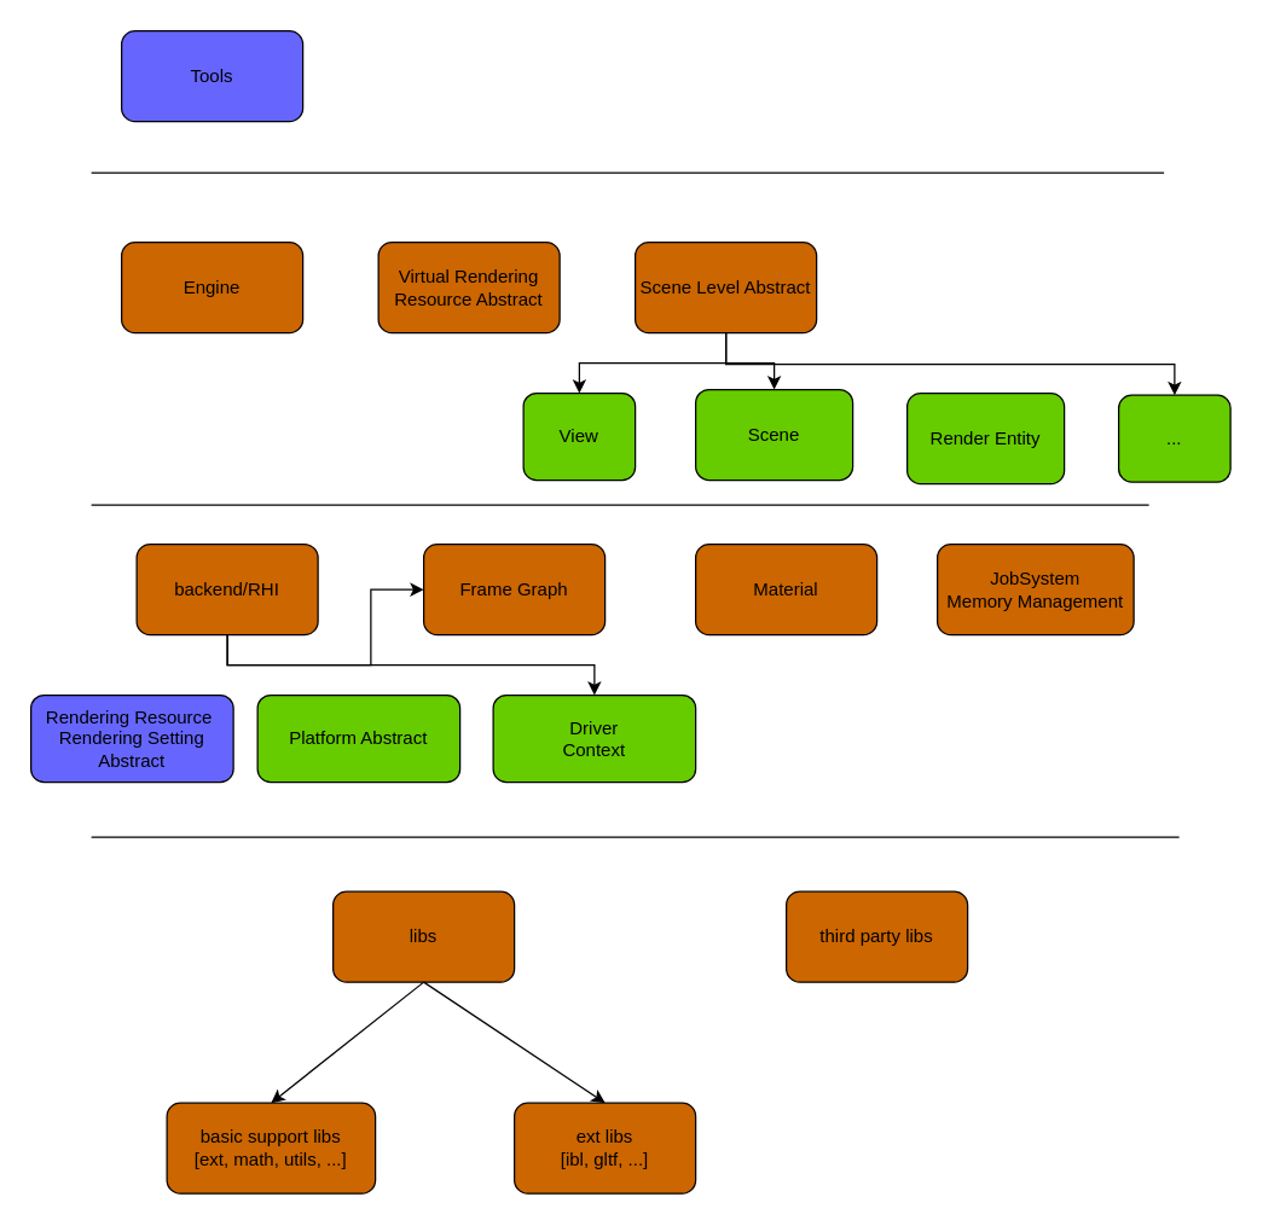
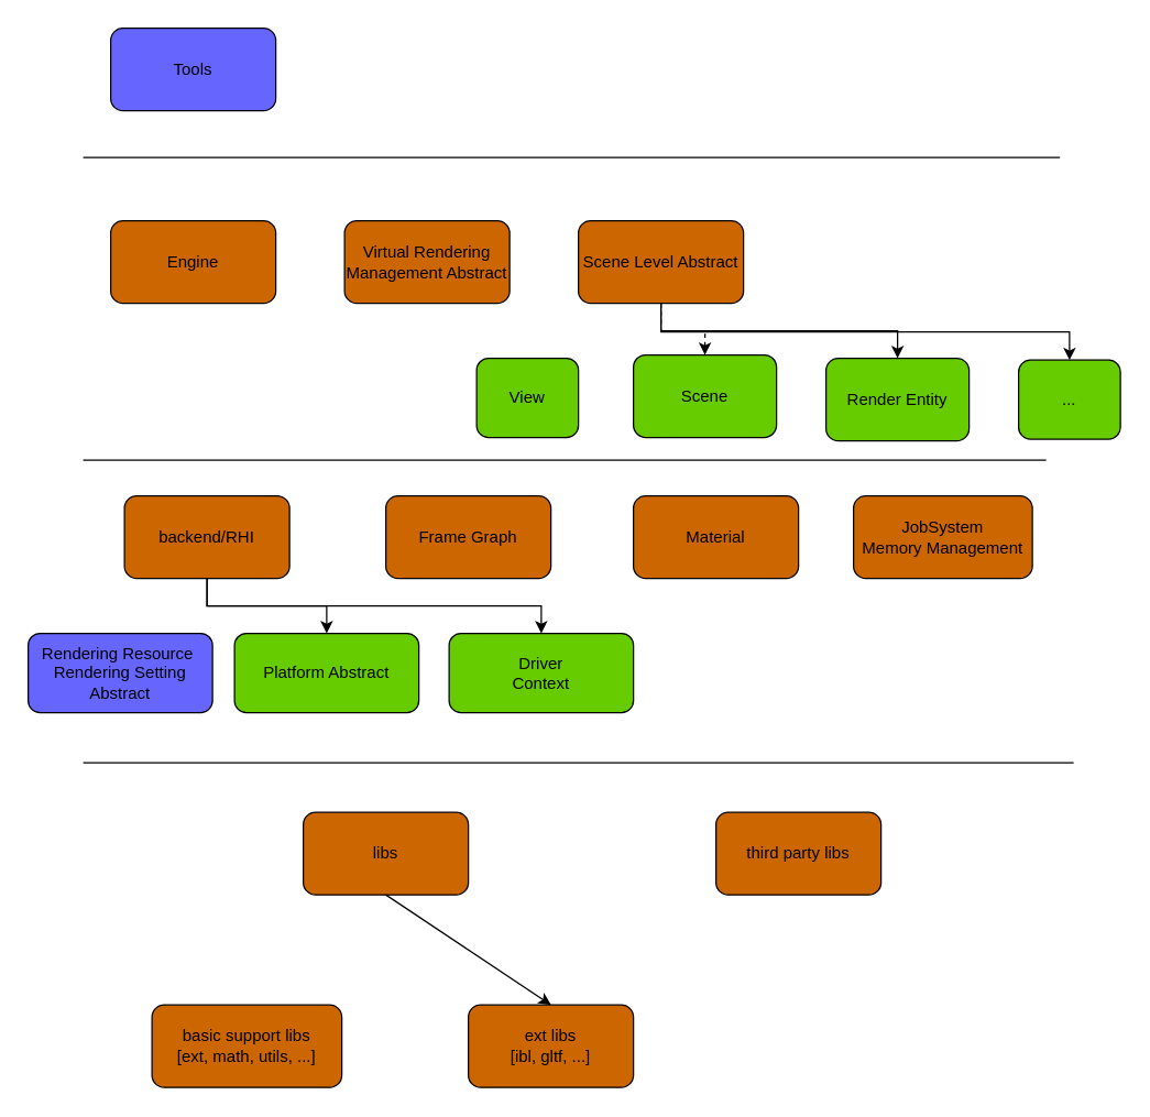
- <mxCell id="21" value="Virtual Rendering Resource Abstract" style="rounded=1;whiteSpace=wrap;html=1;fillColor=#CC6600;" vertex="1" parent="1"><mxGeometry x="250" y="160" width="120" height="60" as="geometry" /></mxCell>
+ <mxCell id="21" value="Virtual Rendering Management Abstract" style="rounded=1;whiteSpace=wrap;html=1;fillColor=#CC6600;" vertex="1" parent="1"><mxGeometry x="250" y="160" width="120" height="60" as="geometry" /></mxCell>
- <mxCell id="23" style="edgeStyle=orthogonalEdgeStyle;rounded=0;orthogonalLoop=1;jettySize=auto;html=1;exitX=0.5;exitY=1;exitDx=0;exitDy=0;entryX=0.5;entryY=0;entryDx=0;entryDy=0;" edge="1" parent="1" source="27" target="28"><mxGeometry relative="1" as="geometry" /></mxCell>
- <mxCell id="24" style="edgeStyle=orthogonalEdgeStyle;rounded=0;orthogonalLoop=1;jettySize=auto;html=1;exitX=0.5;exitY=1;exitDx=0;exitDy=0;" edge="1" parent="1" source="27" target="29"><mxGeometry relative="1" as="geometry" /></mxCell>
+ <mxCell id="24" style="edgeStyle=orthogonalEdgeStyle;rounded=0;orthogonalLoop=1;jettySize=auto;html=1;exitX=0.5;exitY=1;exitDx=0;exitDy=0;dashed=1;" edge="1" parent="1" source="27" target="29"><mxGeometry relative="1" as="geometry" /></mxCell>
+ <mxCell id="25" style="edgeStyle=orthogonalEdgeStyle;rounded=0;orthogonalLoop=1;jettySize=auto;html=1;exitX=0.5;exitY=1;exitDx=0;exitDy=0;" edge="1" parent="1" source="27" target="30"><mxGeometry relative="1" as="geometry" /></mxCell>
- <mxCell id="3" style="edgeStyle=orthogonalEdgeStyle;rounded=0;orthogonalLoop=1;jettySize=auto;html=1;exitX=0.5;exitY=1;exitDx=0;exitDy=0;" edge="1" parent="1" source="5" target="2"><mxGeometry relative="1" as="geometry" /></mxCell>
+ <mxCell id="3" style="edgeStyle=orthogonalEdgeStyle;rounded=0;orthogonalLoop=1;jettySize=auto;html=1;exitX=0.5;exitY=1;exitDx=0;exitDy=0;" edge="1" parent="1" source="5" target="17"><mxGeometry relative="1" as="geometry" /></mxCell>
- <mxCell id="12" value="" style="endArrow=classic;html=1;exitX=0.5;exitY=1;exitDx=0;exitDy=0;entryX=0.5;entryY=0;entryDx=0;entryDy=0;" edge="1" parent="1" source="11" target="9"><mxGeometry width="50" height="50" relative="1" as="geometry"><mxPoint x="440" y="700" as="sourcePoint" /><mxPoint x="490" y="650" as="targetPoint" /></mxGeometry></mxCell>
